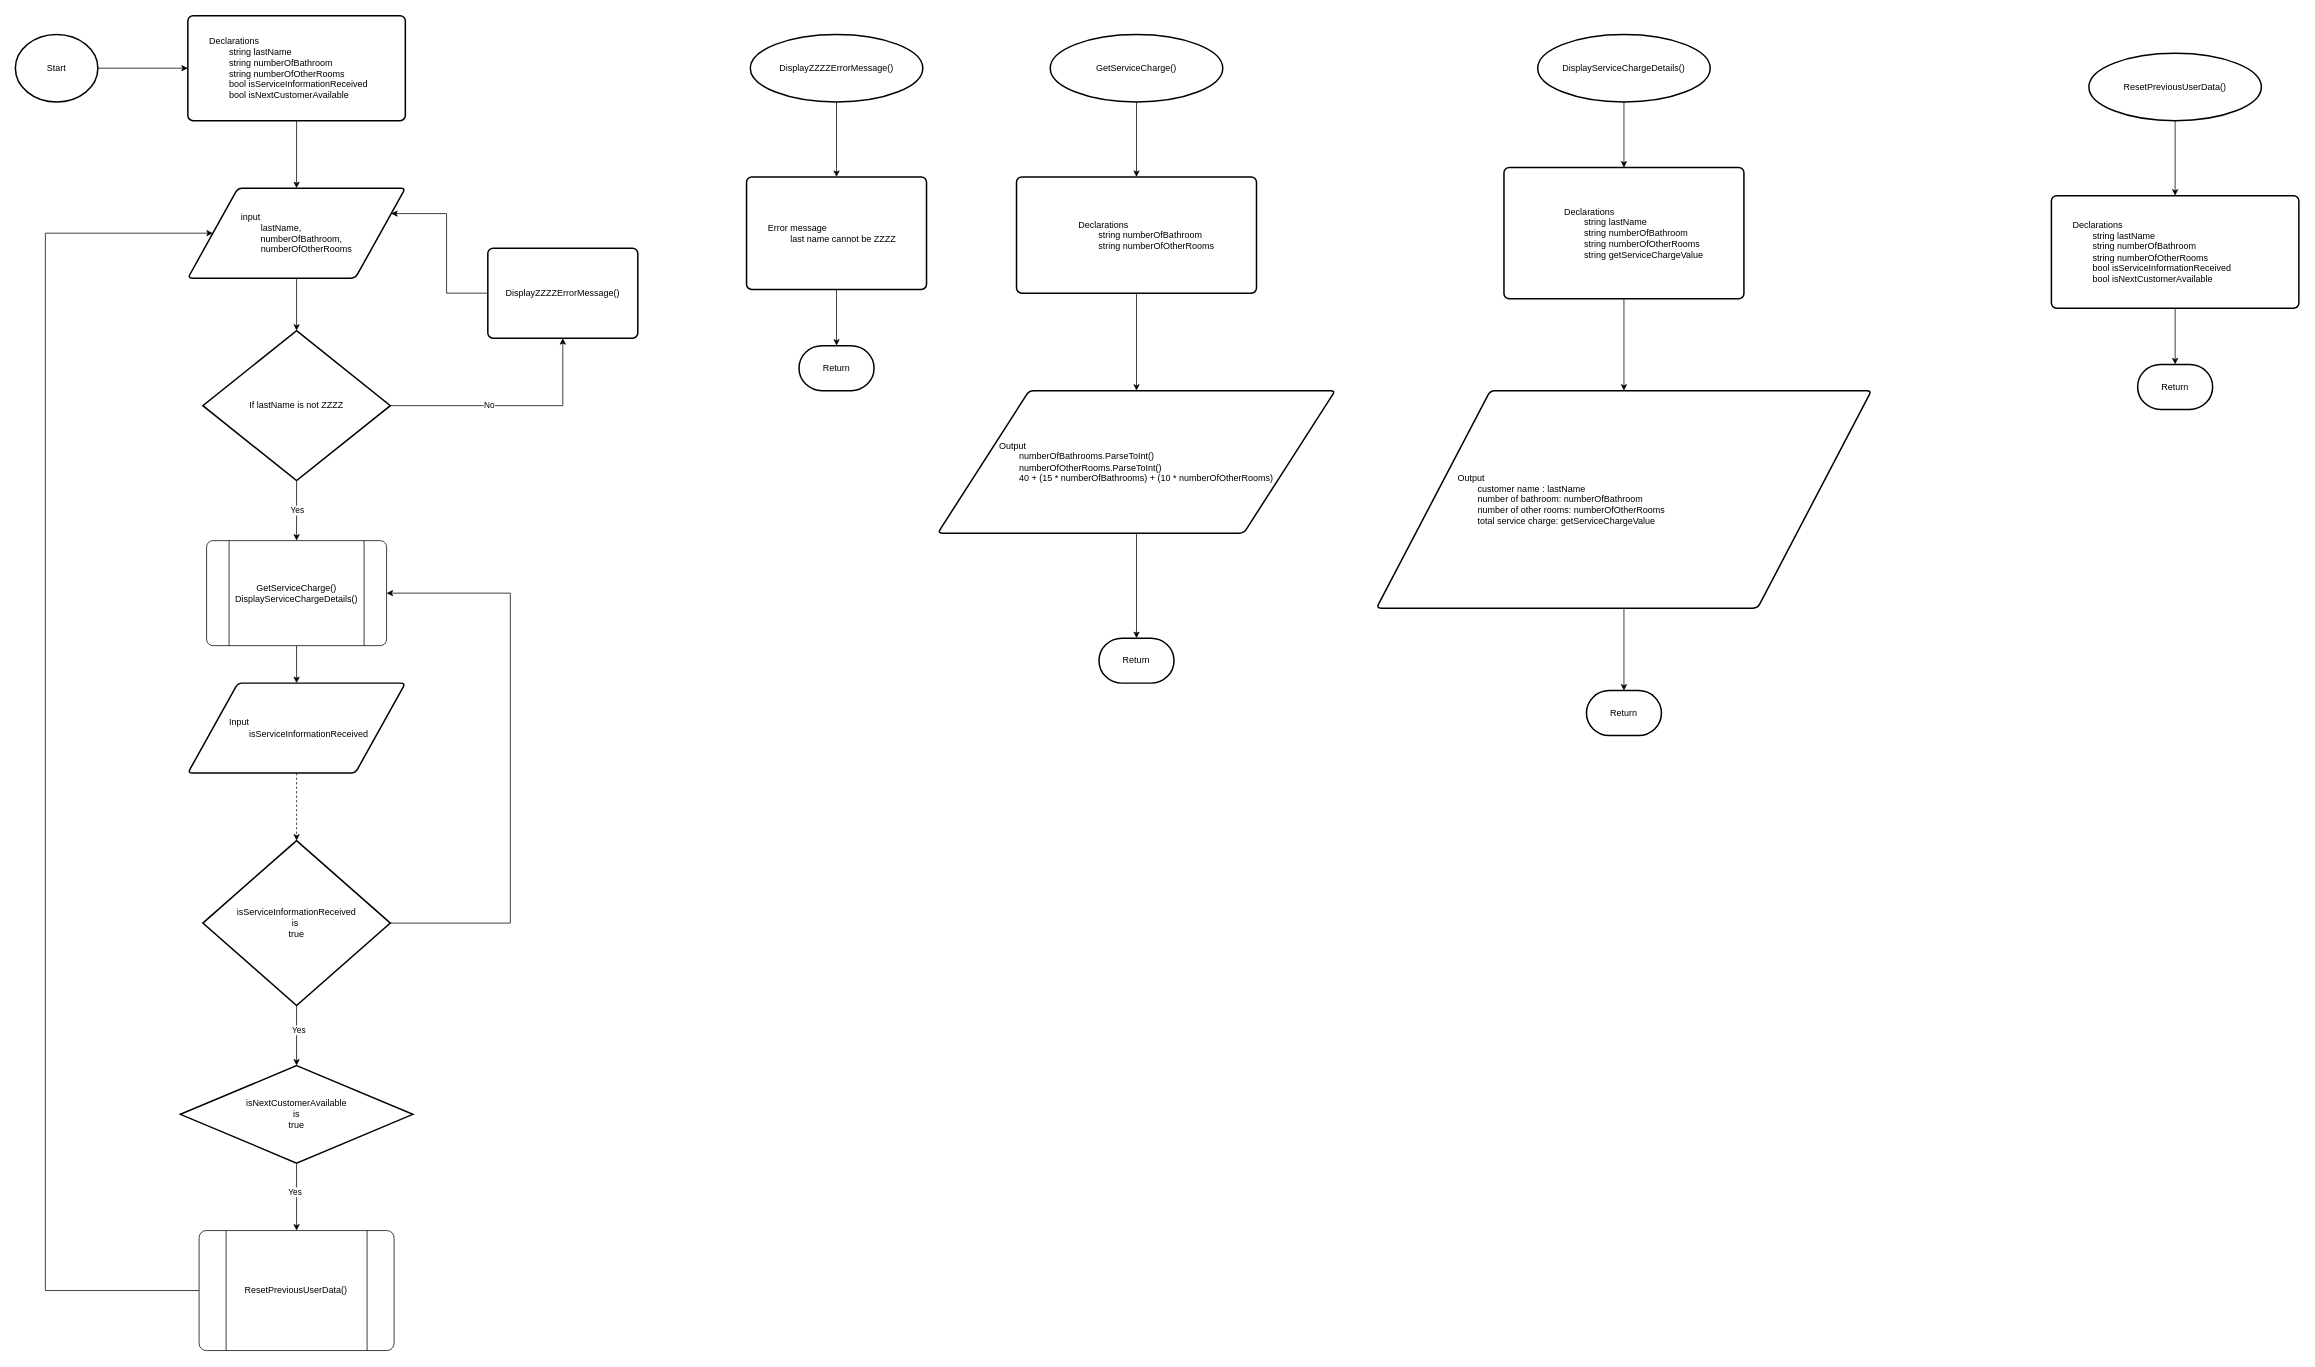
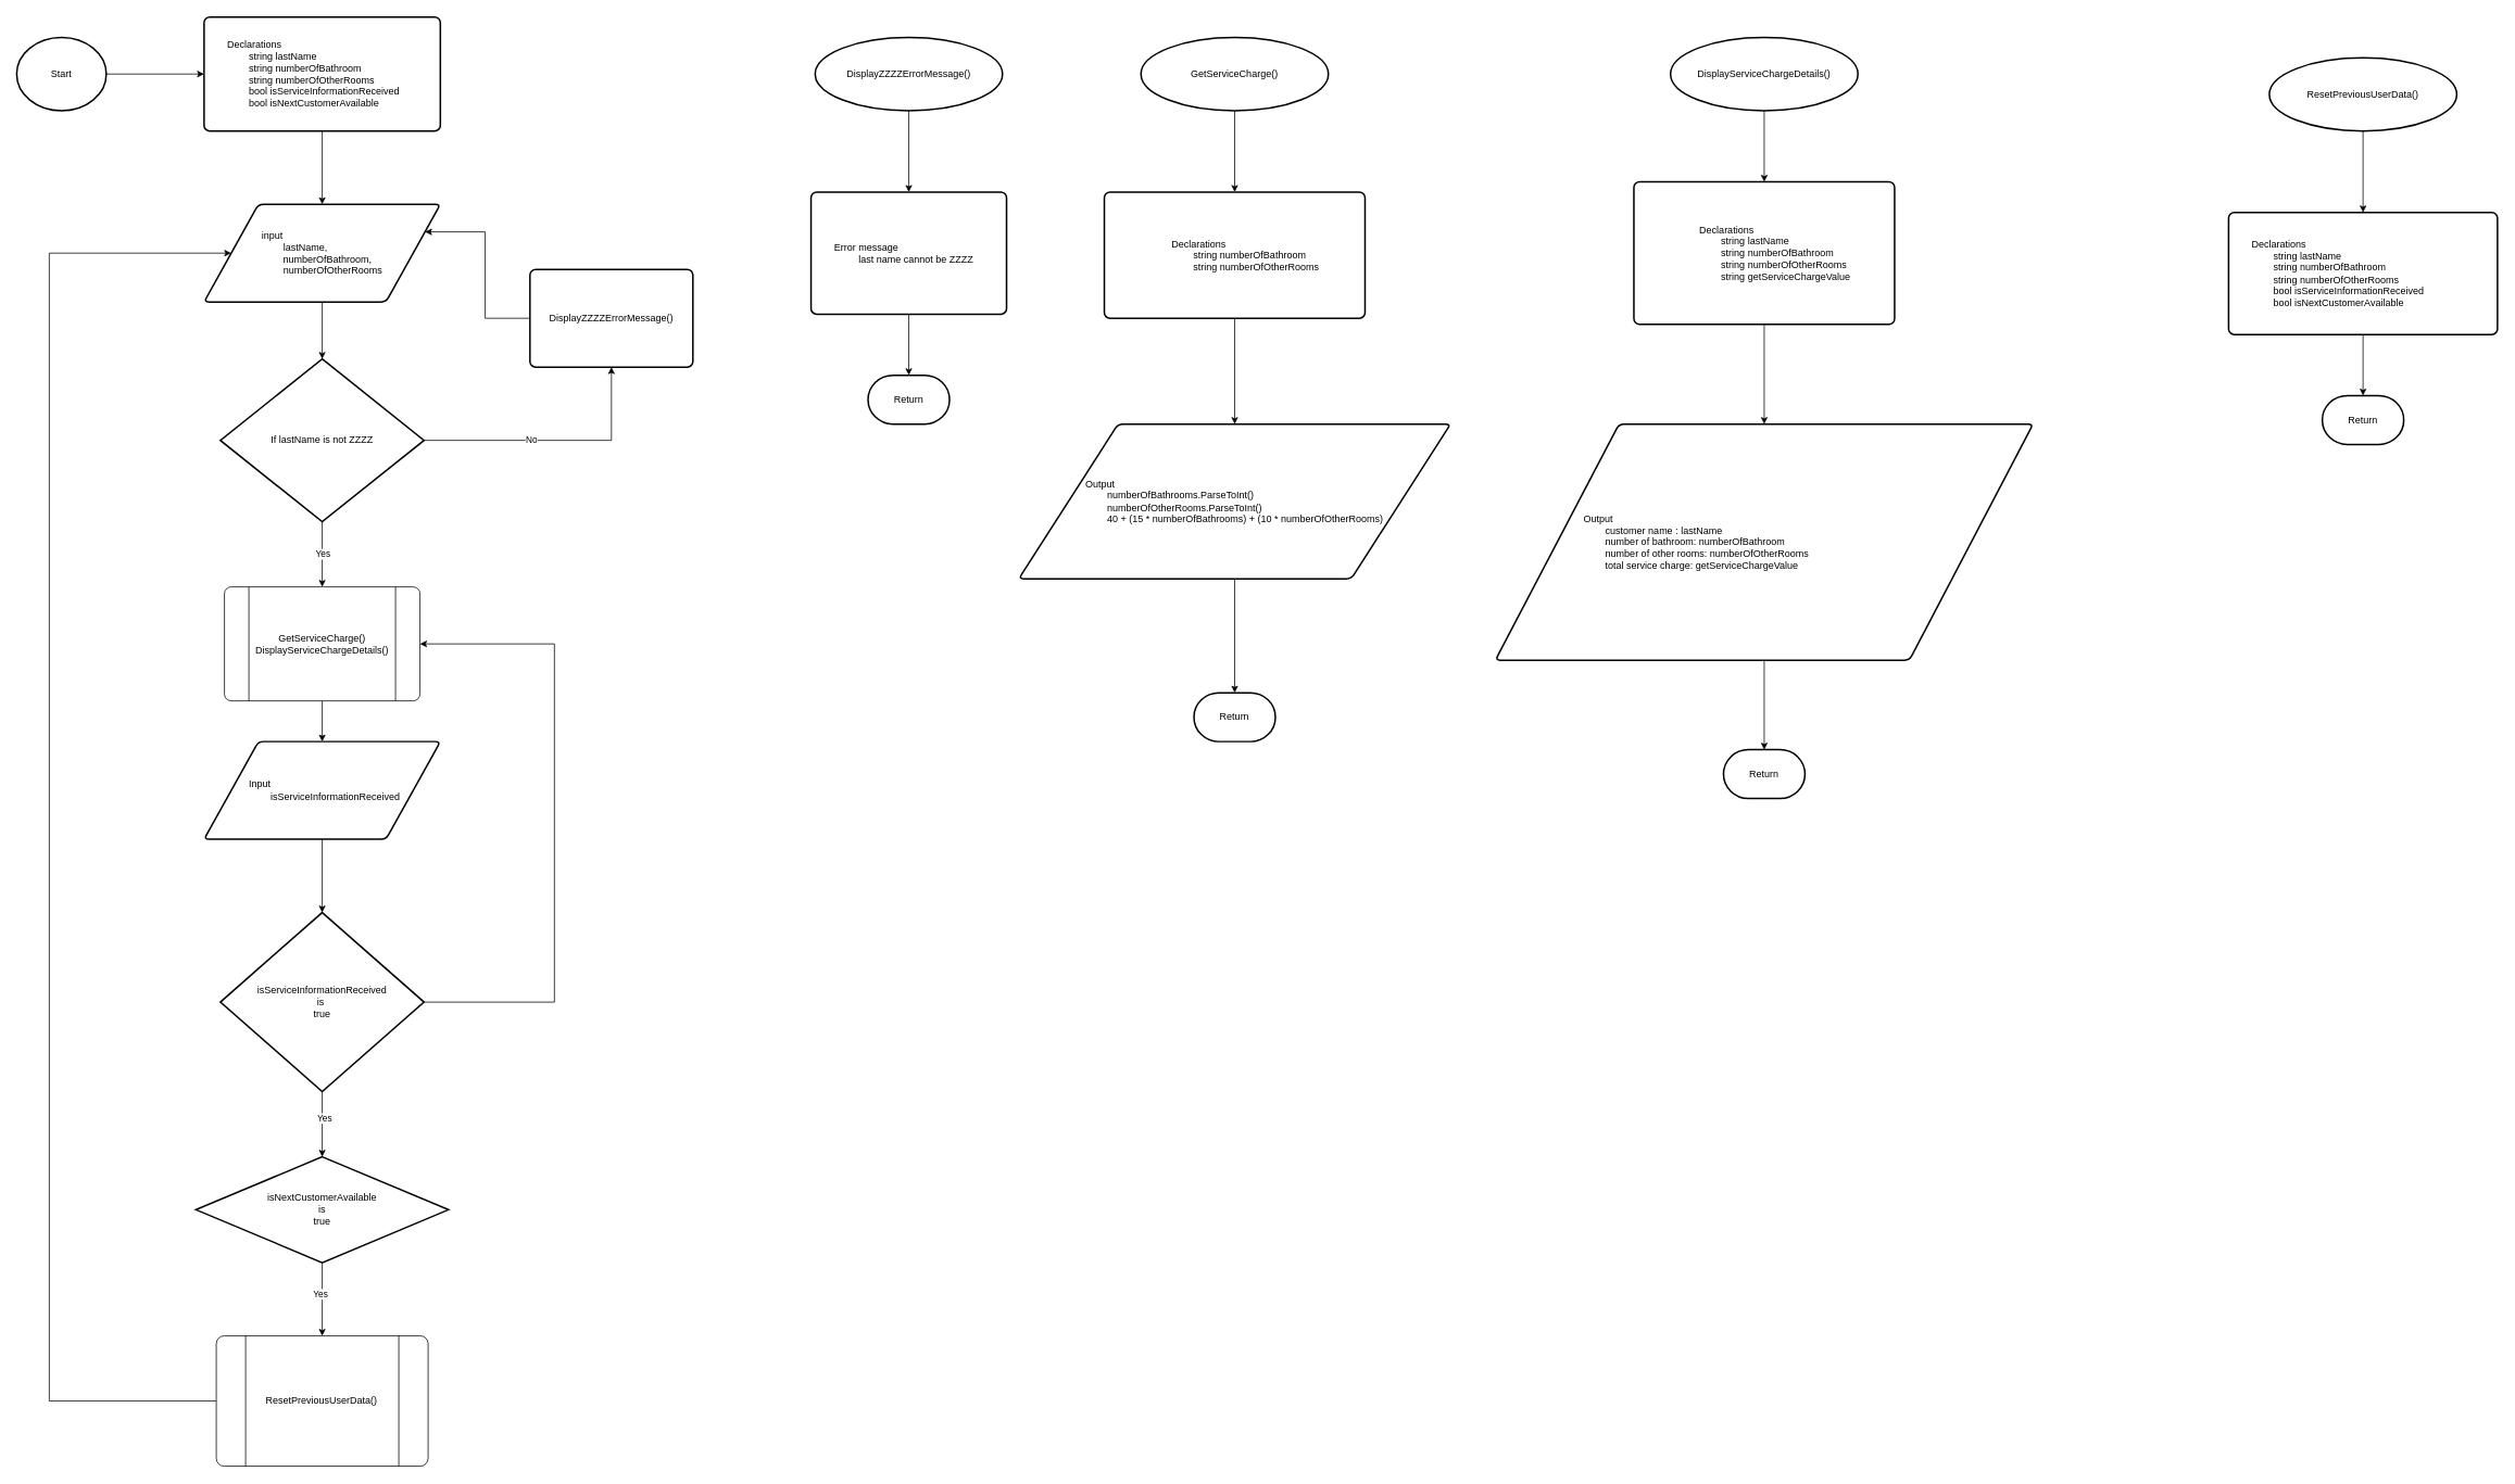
- <mxCell id="22" style="edgeStyle=orthogonalEdgeStyle;rounded=0;orthogonalLoop=1;jettySize=auto;html=1;entryX=0.5;entryY=0;entryDx=0;entryDy=0;entryPerimeter=0;dashed=1;" edge="1" parent="1" source="17" target="19"><mxGeometry relative="1" as="geometry" /></mxCell>
+ <mxCell id="22" style="edgeStyle=orthogonalEdgeStyle;rounded=0;orthogonalLoop=1;jettySize=auto;html=1;entryX=0.5;entryY=0;entryDx=0;entryDy=0;entryPerimeter=0;" edge="1" parent="1" source="17" target="19"><mxGeometry relative="1" as="geometry" /></mxCell>
